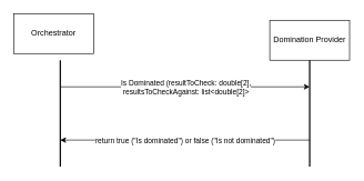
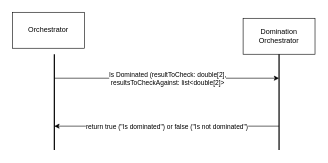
- <mxCell id="3" value="Domination Provider" style="rounded=0;whiteSpace=wrap;html=1;" vertex="1" parent="1"><mxGeometry x="405" y="30" width="120" height="60" as="geometry" /></mxCell>
+ <mxCell id="3" value="Domination Orchestrator" style="rounded=0;whiteSpace=wrap;html=1;" vertex="1" parent="1"><mxGeometry x="405" y="30" width="120" height="60" as="geometry" /></mxCell>
